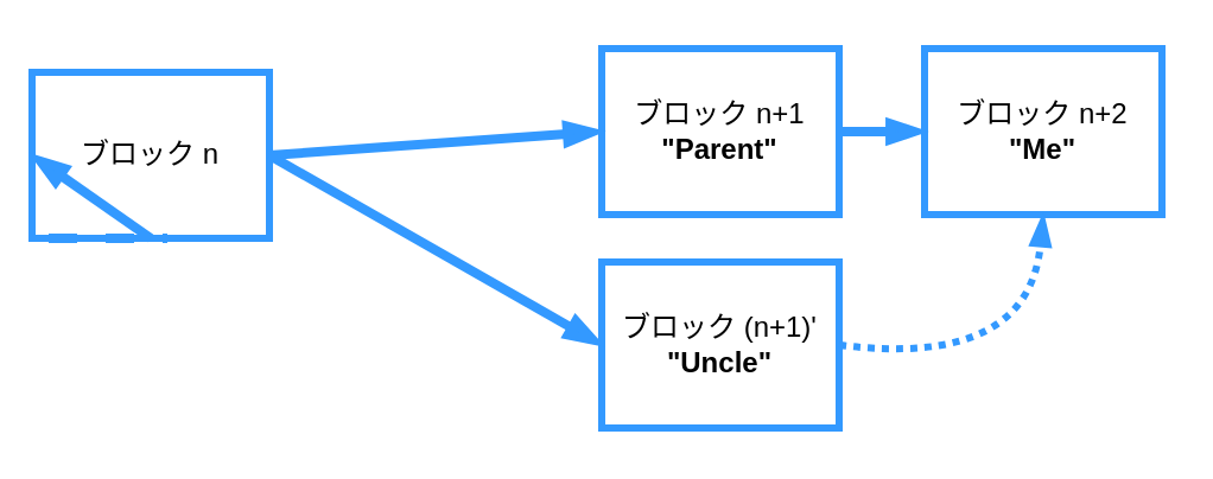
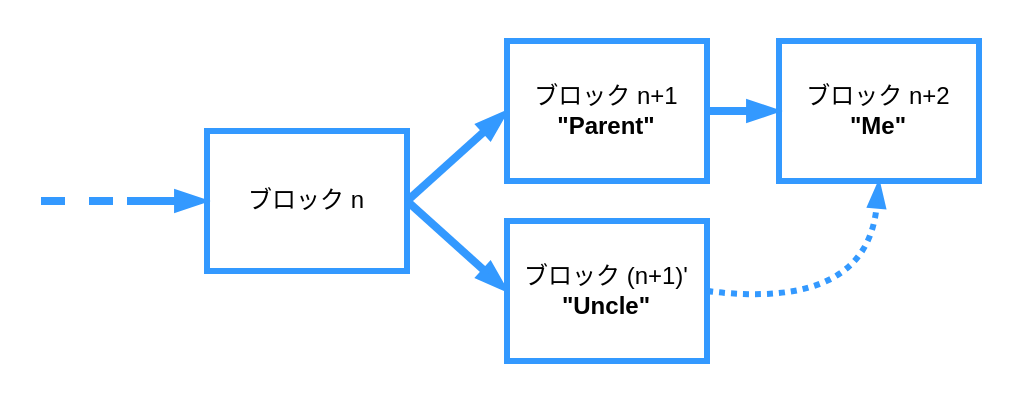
- <mxCell id="2" value="ブロック n" style="whiteSpace=wrap;html=1;strokeWidth=3;strokeColor=#3399FF;" vertex="1" parent="1"><mxGeometry x="13" y="30" width="100" height="70" as="geometry" /></mxCell>
+ <mxCell id="2" value="ブロック n" style="whiteSpace=wrap;html=1;strokeWidth=3;strokeColor=#3399FF;" vertex="1" parent="1"><mxGeometry x="103" y="65" width="100" height="70" as="geometry" /></mxCell>
